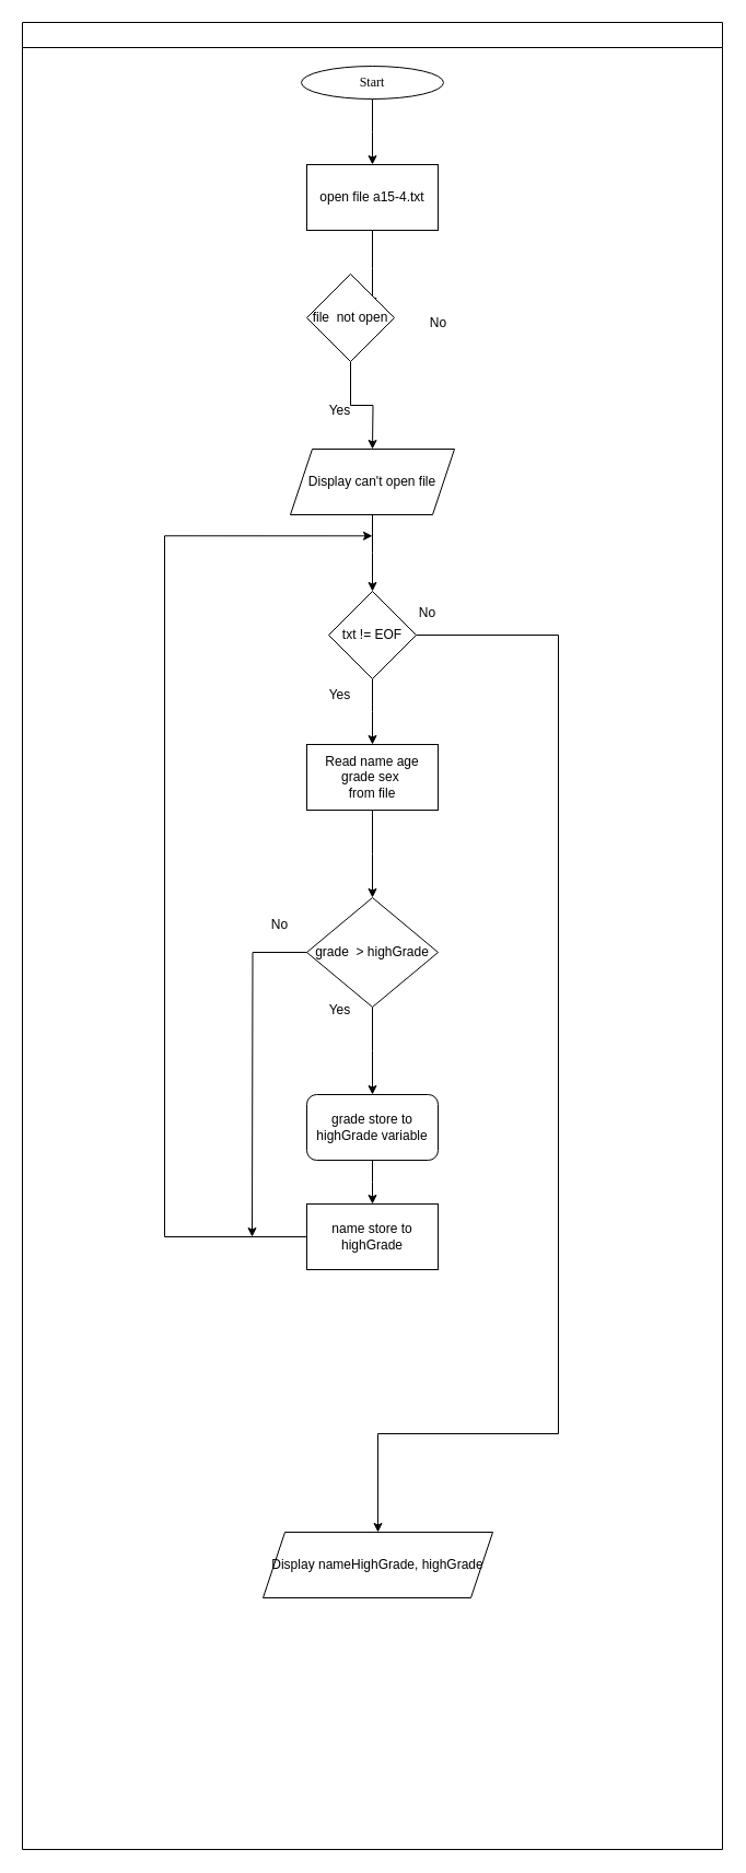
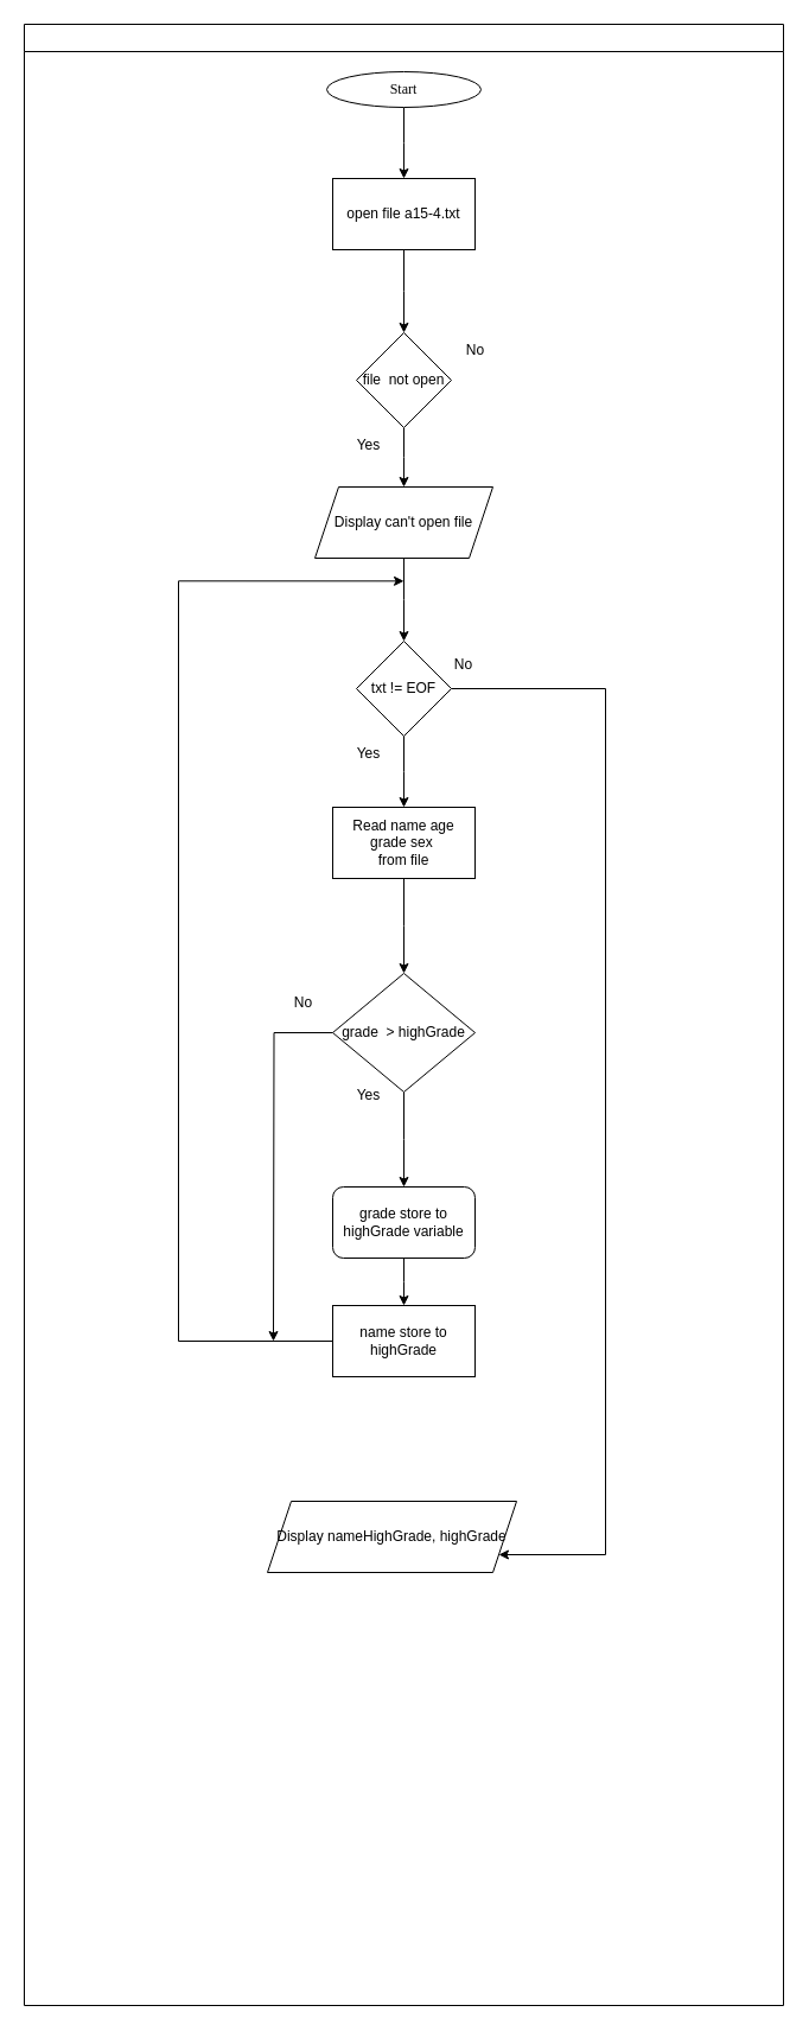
- <mxCell id="8" value="file&amp;nbsp; not open" style="rhombus;whiteSpace=wrap;html=1;" vertex="1" parent="2"><mxGeometry x="260" y="230" width="80" height="80" as="geometry" /></mxCell>
+ <mxCell id="8" value="file&amp;nbsp; not open" style="rhombus;whiteSpace=wrap;html=1;" vertex="1" parent="2"><mxGeometry x="280" y="260" width="80" height="80" as="geometry" /></mxCell>
- <mxCell id="25" value="Display nameHighGrade, highGrade" style="shape=parallelogram;perimeter=parallelogramPerimeter;whiteSpace=wrap;html=1;fixedSize=1;" vertex="1" parent="2"><mxGeometry x="220" y="1380" width="210" height="60" as="geometry" /></mxCell>
+ <mxCell id="25" value="Display nameHighGrade, highGrade" style="shape=parallelogram;perimeter=parallelogramPerimeter;whiteSpace=wrap;html=1;fixedSize=1;" vertex="1" parent="2"><mxGeometry x="205" y="1245" width="210" height="60" as="geometry" /></mxCell>
